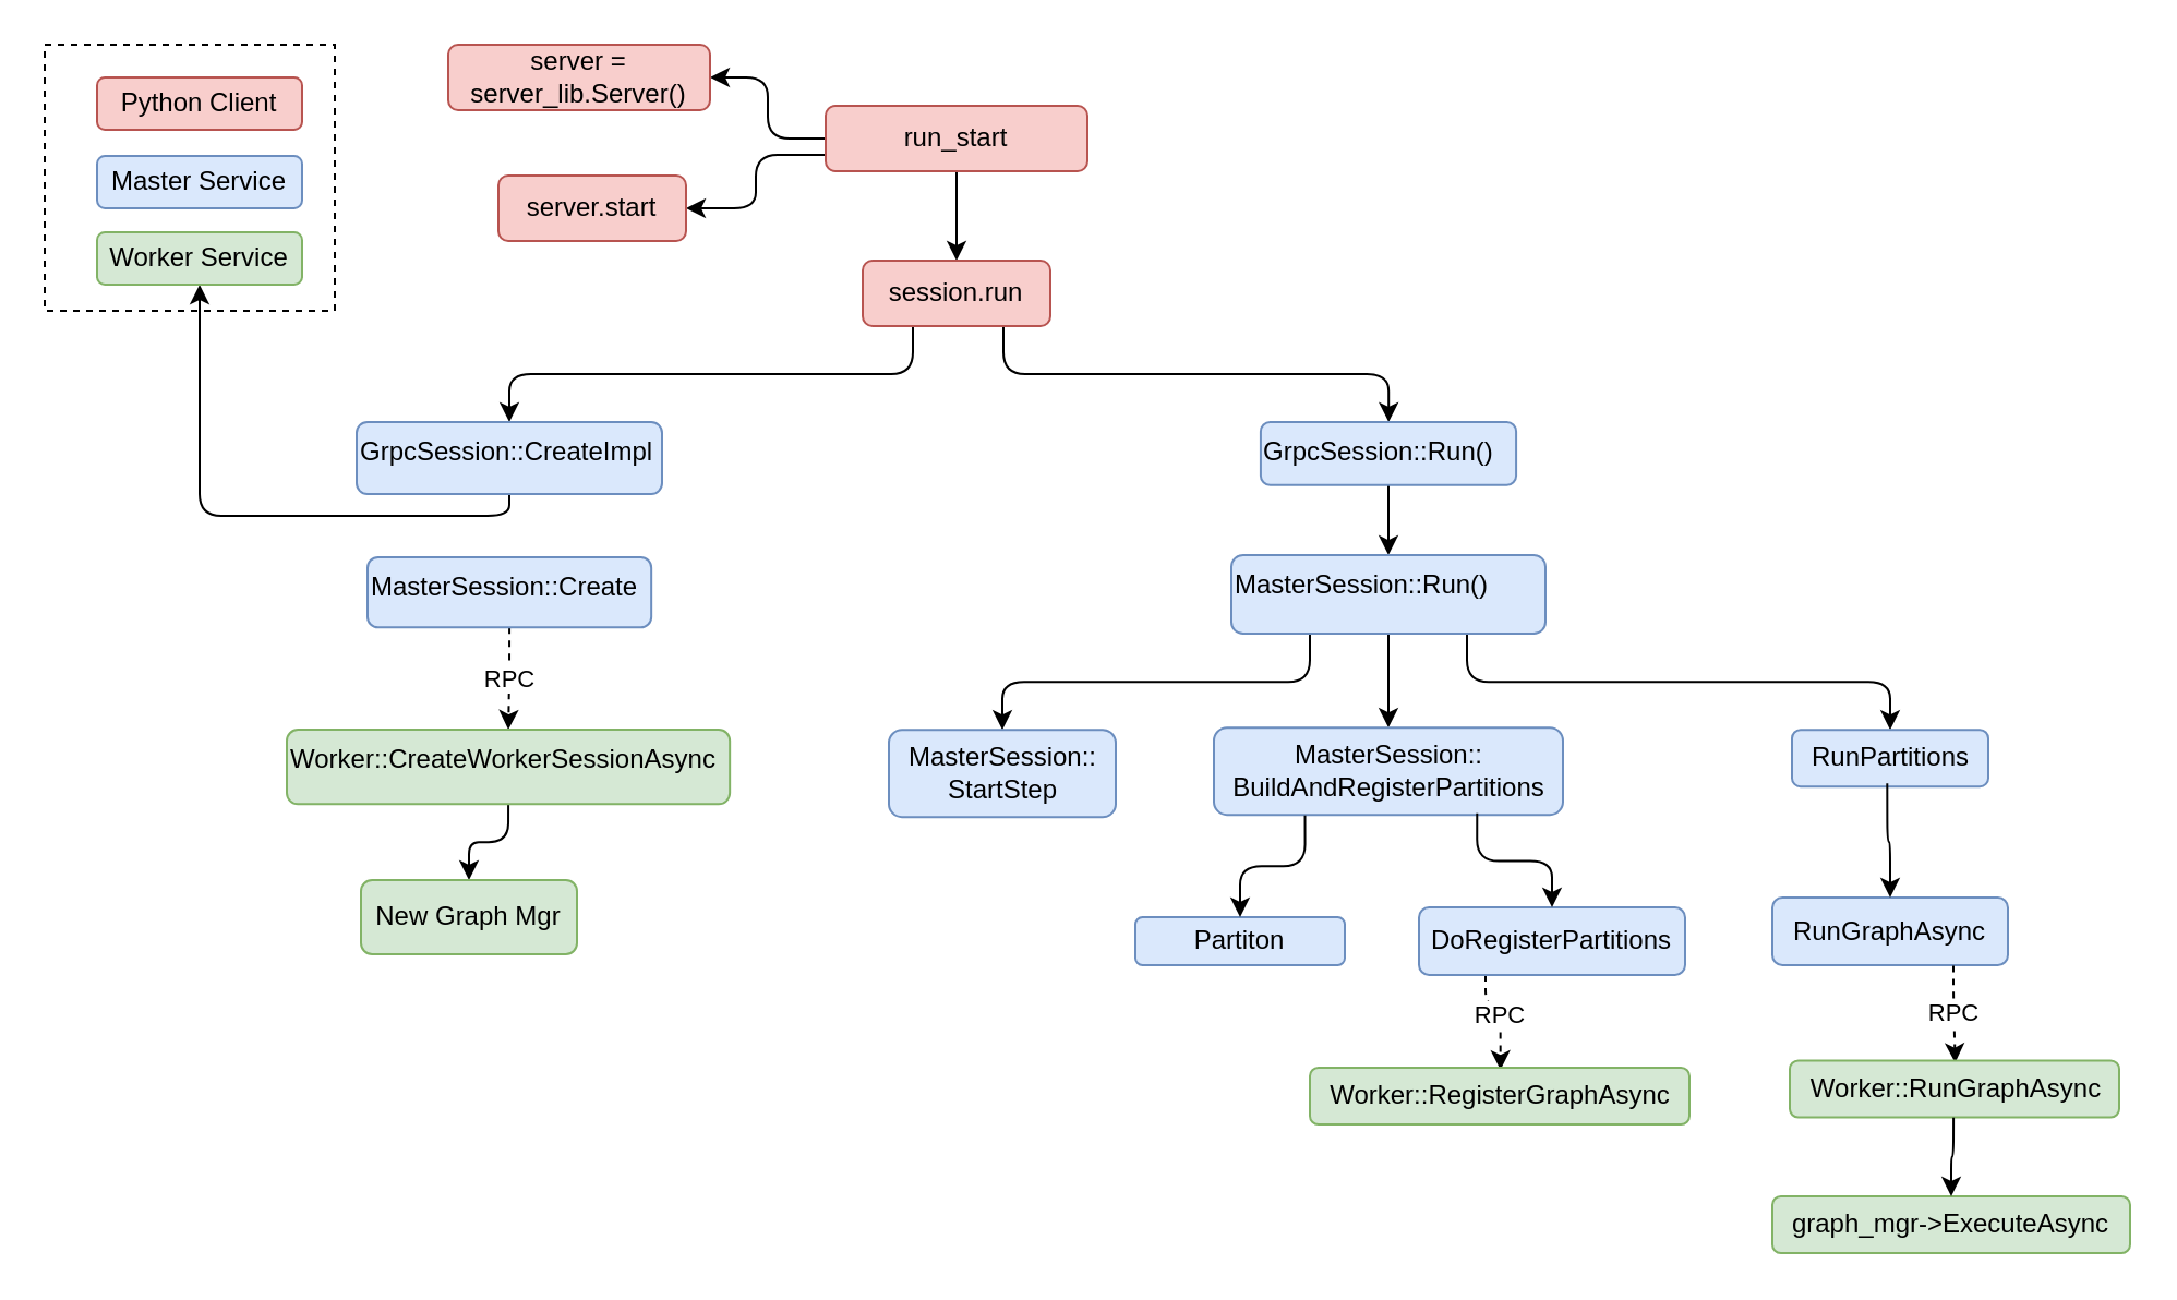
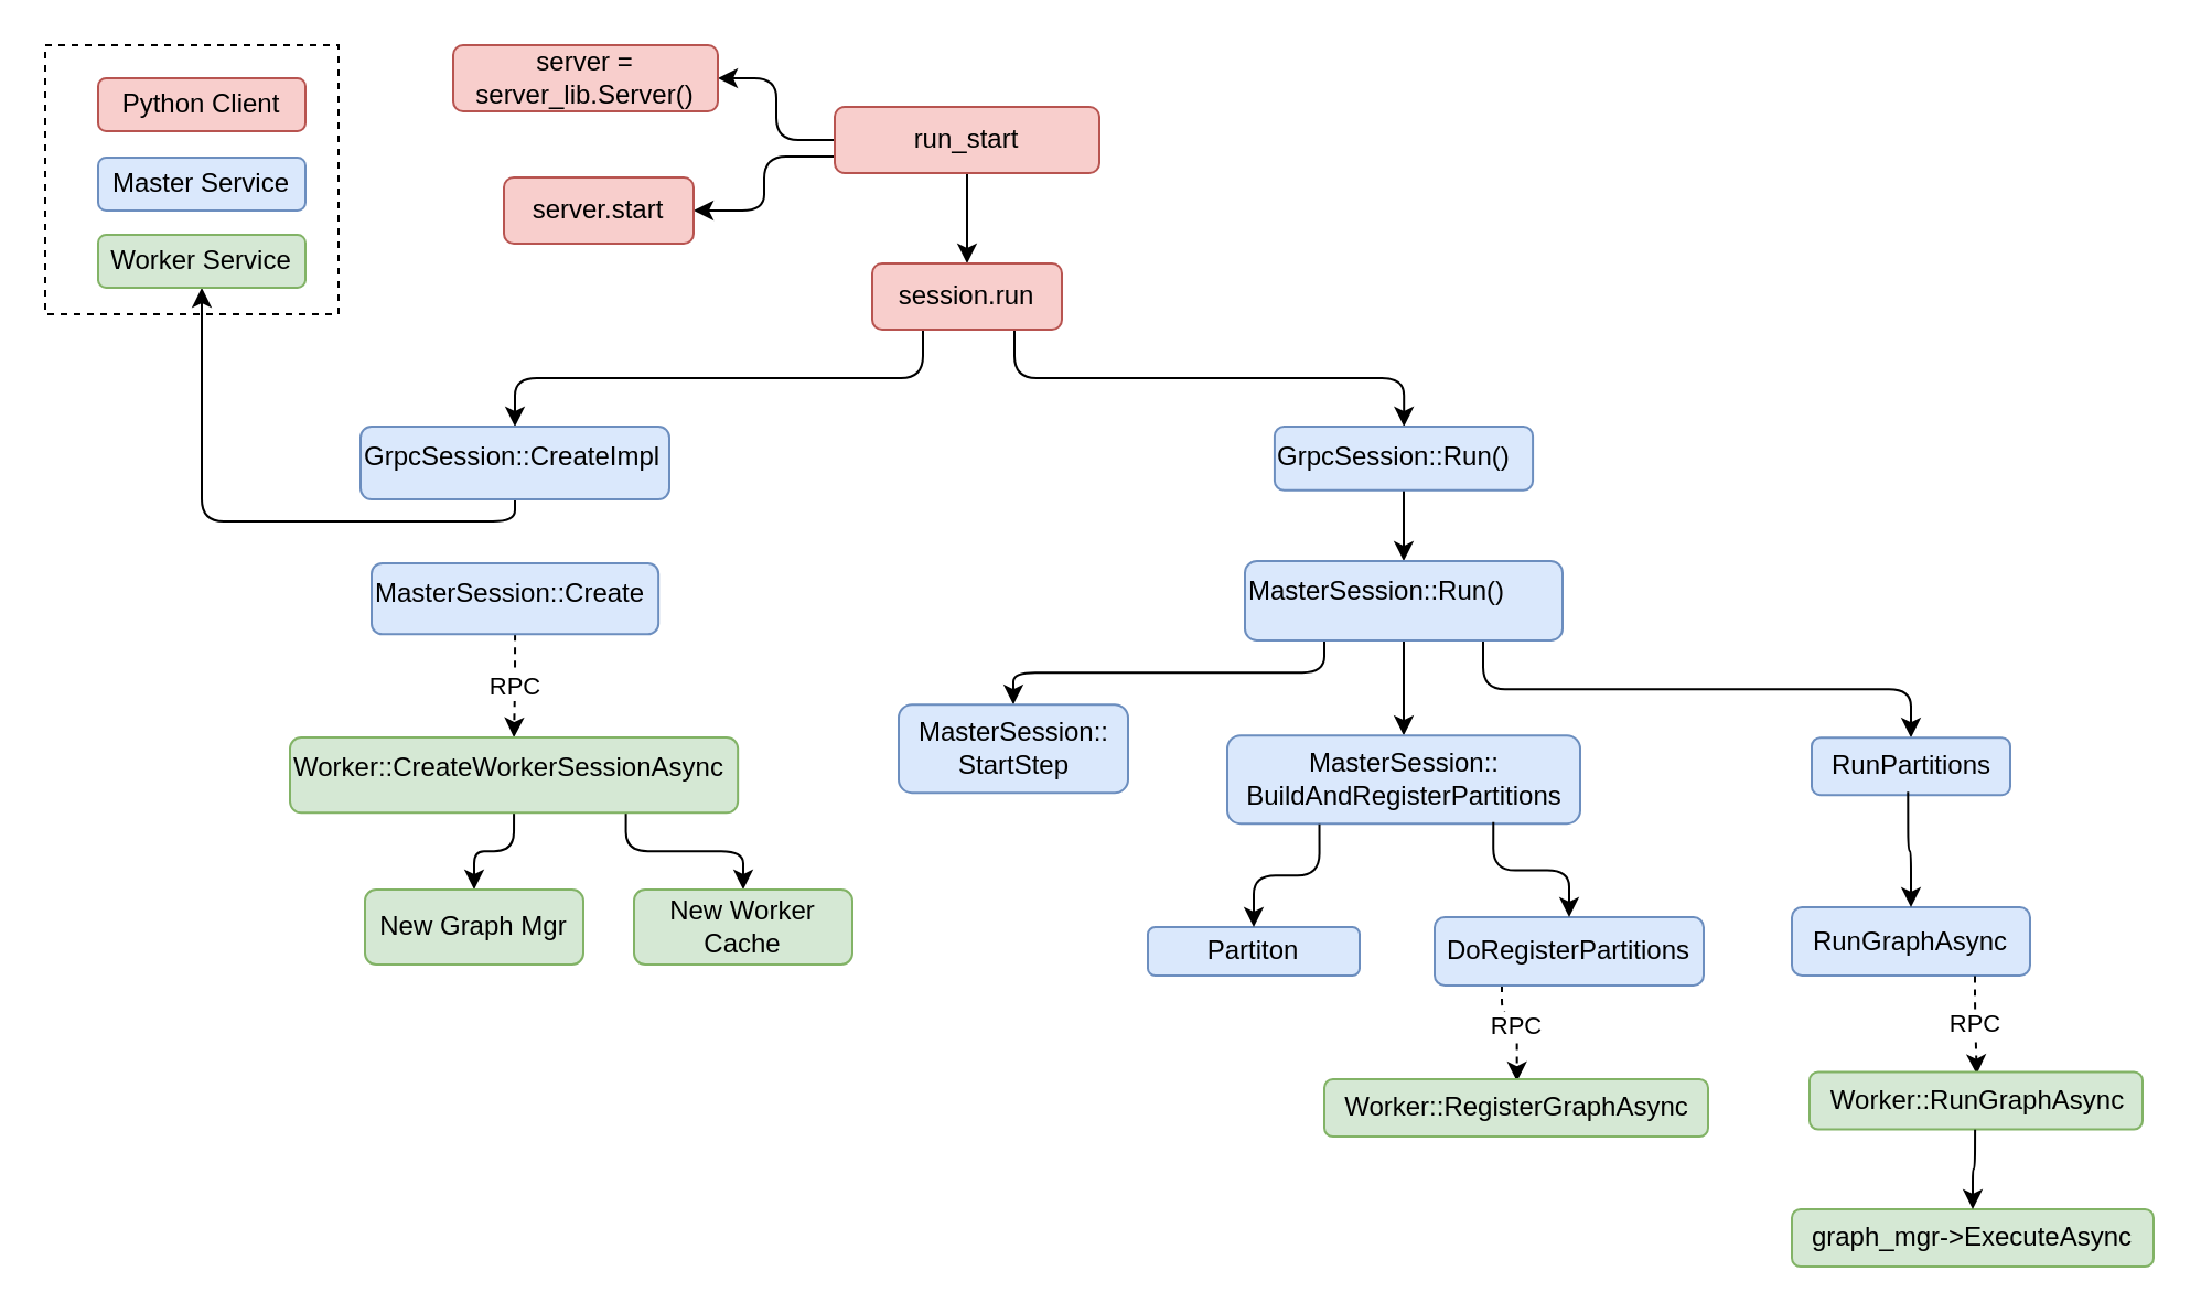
- <mxCell id="26" value="MasterSession::&lt;br&gt;StartStep" style="text;html=1;align=center;verticalAlign=middle;resizable=0;points=[];autosize=1;strokeColor=#6c8ebf;fillColor=#dae8fc;rounded=1;" vertex="1" parent="1"><mxGeometry x="407" y="334.09" width="104" height="40" as="geometry" /></mxCell>
+ <mxCell id="26" value="MasterSession::&lt;br&gt;StartStep" style="text;html=1;align=center;verticalAlign=middle;resizable=0;points=[];autosize=1;strokeColor=#6c8ebf;fillColor=#dae8fc;rounded=1;" vertex="1" parent="1"><mxGeometry x="407" y="319.09" width="104" height="40" as="geometry" /></mxCell>
+ <mxCell id="16" style="edgeStyle=orthogonalEdgeStyle;html=1;exitX=0.75;exitY=1;exitDx=0;exitDy=0;entryX=0.5;entryY=0;entryDx=0;entryDy=0;" edge="1" parent="1" source="17" target="19"><mxGeometry relative="1" as="geometry" /></mxCell>
+ <mxCell id="19" value="New Worker Cache" style="whiteSpace=wrap;html=1;rounded=1;strokeColor=#82b366;fillColor=#d5e8d4;" vertex="1" parent="1"><mxGeometry x="287" y="403" width="99" height="34" as="geometry" /></mxCell>
